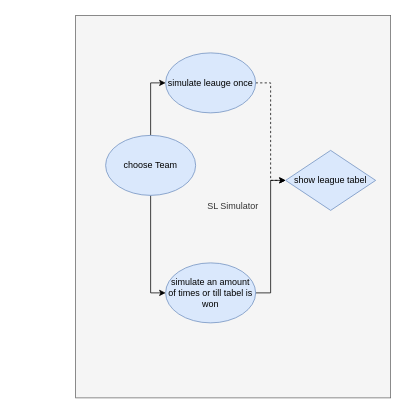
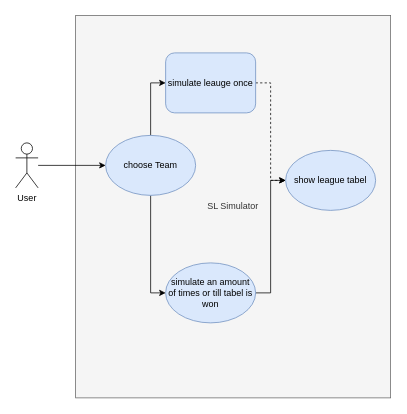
- <mxCell id="9" value="simulate leauge once" style="ellipse;whiteSpace=wrap;html=1;fillColor=#dae8fc;strokeColor=#6c8ebf;" vertex="1" parent="1"><mxGeometry x="220" y="70" width="120" height="80" as="geometry" /></mxCell>
+ <mxCell id="9" value="simulate leauge once" style="whiteSpace=wrap;html=1;fillColor=#dae8fc;strokeColor=#6c8ebf;rounded=1;" vertex="1" parent="1"><mxGeometry x="220" y="70" width="120" height="80" as="geometry" /></mxCell>
+ <mxCell id="4" value="User" style="shape=umlActor;verticalLabelPosition=bottom;verticalAlign=top;html=1;outlineConnect=0;" parent="1" vertex="1"><mxGeometry x="20" y="190" width="30" height="60" as="geometry" /></mxCell>
+ <mxCell id="3" style="edgeStyle=orthogonalEdgeStyle;rounded=0;orthogonalLoop=1;jettySize=auto;html=1;entryX=0;entryY=0.5;entryDx=0;entryDy=0;" parent="1" source="4" target="7" edge="1"><mxGeometry relative="1" as="geometry" /></mxCell>
- <mxCell id="12" value="show league tabel" style="rhombus;whiteSpace=wrap;html=1;fillColor=#dae8fc;strokeColor=#6c8ebf;" vertex="1" parent="1"><mxGeometry x="380" y="200" width="120" height="80" as="geometry" /></mxCell>
+ <mxCell id="12" value="show league tabel" style="ellipse;whiteSpace=wrap;html=1;fillColor=#dae8fc;strokeColor=#6c8ebf;" vertex="1" parent="1"><mxGeometry x="380" y="200" width="120" height="80" as="geometry" /></mxCell>
